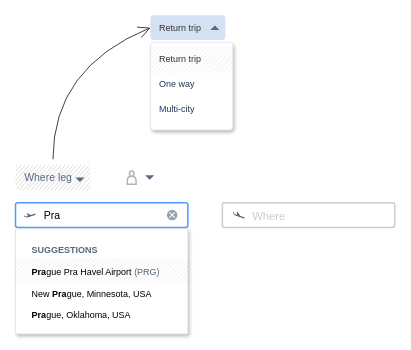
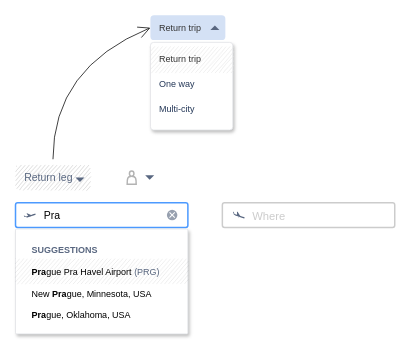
- <mxCell id="8" value="Where leg" style="rounded=1;fillColor=#CCCCCC;strokeColor=none;html=1;fontColor=#596780;align=left;fontSize=14;spacingLeft=10;sketch=1;hachureGap=4;pointerEvents=0;fontFamily=Helvetica;shadow=0;" vertex="1" parent="1"><mxGeometry x="20" y="220" width="100" height="33" as="geometry" /></mxCell>
+ <mxCell id="8" value="Return leg" style="rounded=1;fillColor=#CCCCCC;strokeColor=none;html=1;fontColor=#596780;align=left;fontSize=14;spacingLeft=10;sketch=1;hachureGap=4;pointerEvents=0;fontFamily=Helvetica;shadow=0;" vertex="1" parent="1"><mxGeometry x="20" y="220" width="100" height="33" as="geometry" /></mxCell>
